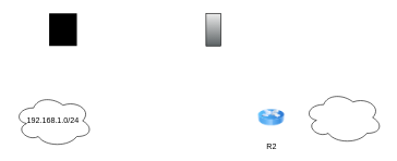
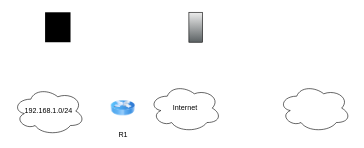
+ <mxCell id="4" value="R1" style="image;html=1;image=img/lib/clip_art/networking/Router_Icon_128x128.png" vertex="1" parent="1"><mxGeometry x="184" y="150" width="40" height="60" as="geometry" /></mxCell>
+ <mxCell id="7" value="Internet" style="ellipse;shape=cloud;whiteSpace=wrap;html=1;" vertex="1" parent="1"><mxGeometry x="248" y="140" width="120" height="80" as="geometry" /></mxCell>
- <mxCell id="5" value="R2" style="image;html=1;image=img/lib/clip_art/networking/Router_Icon_128x128.png" vertex="1" parent="1"><mxGeometry x="394" y="150" width="40" height="60" as="geometry" /></mxCell>
